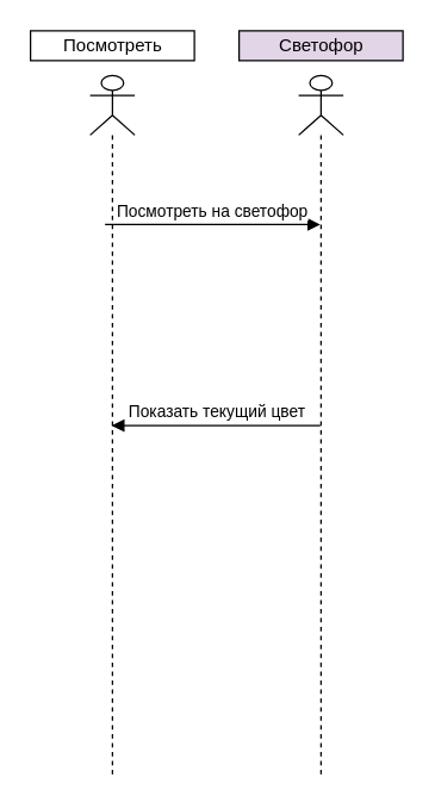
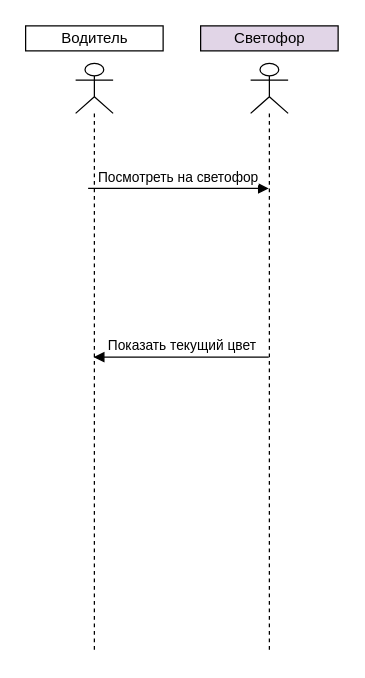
- <mxCell id="4" value="Посмотреть" style="html=1;" vertex="1" parent="1"><mxGeometry x="20" y="20" width="110" height="20" as="geometry" /></mxCell>
+ <mxCell id="4" value="Водитель" style="html=1;" vertex="1" parent="1"><mxGeometry x="20" y="20" width="110" height="20" as="geometry" /></mxCell>
